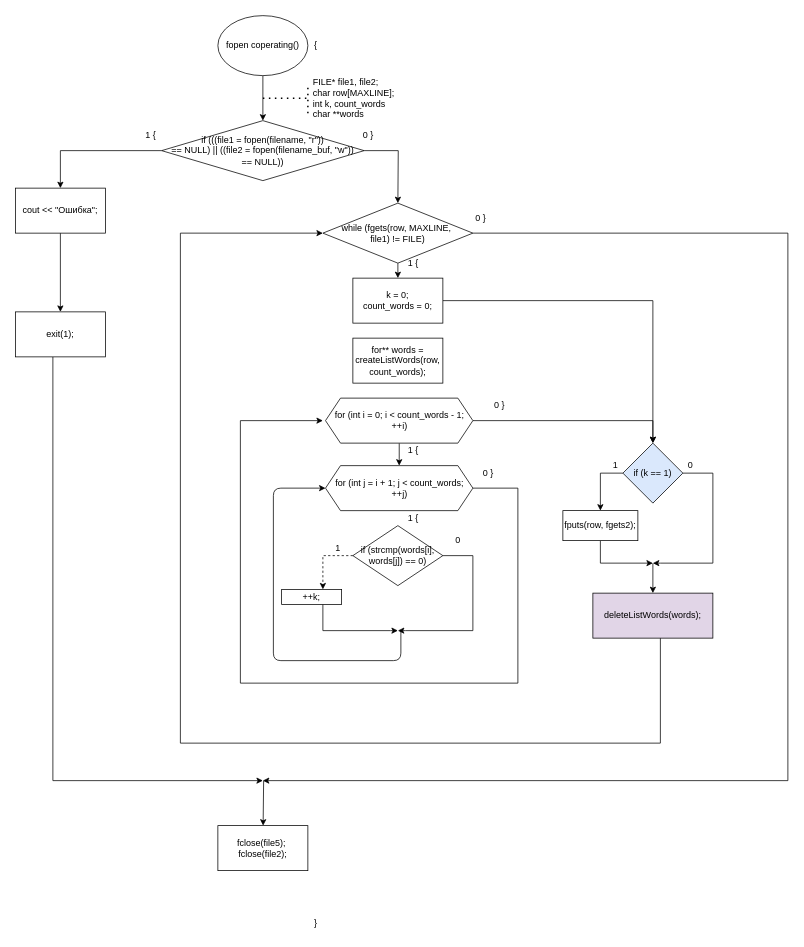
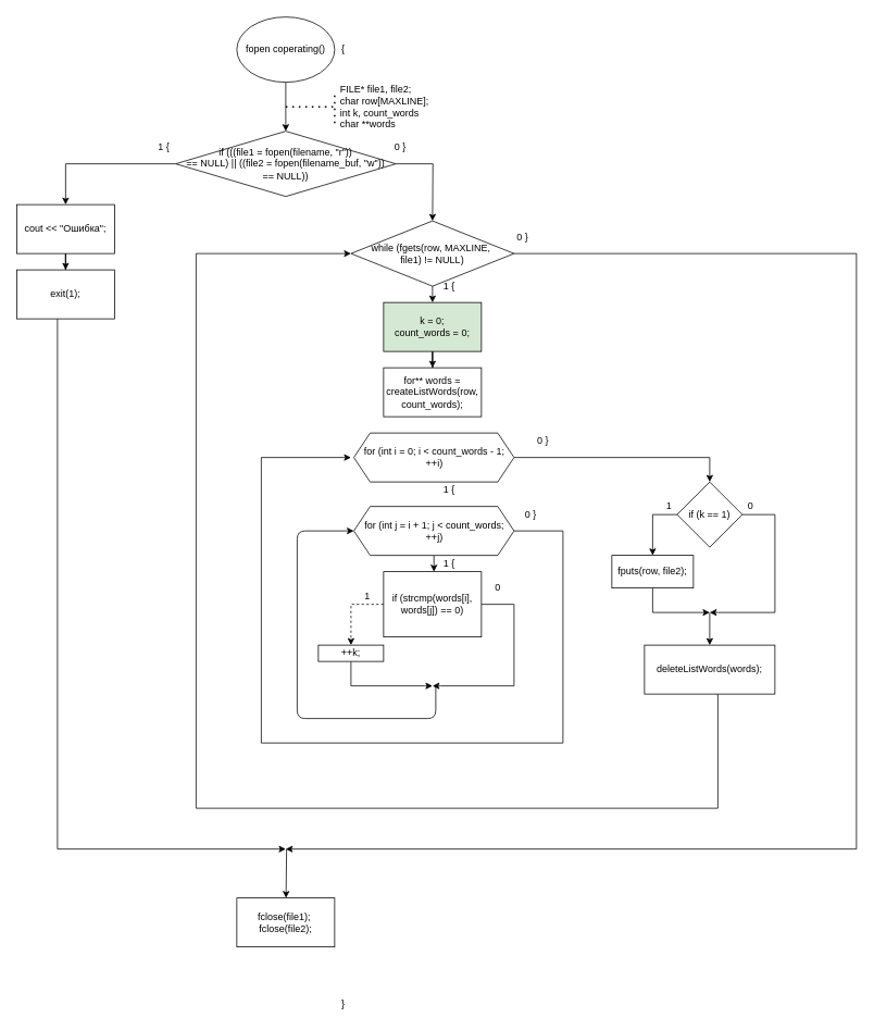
- <mxCell id="22" value="&lt;div&gt;while (fgets(row, MAXLINE,&amp;nbsp;&lt;/div&gt;&lt;div&gt;file1)&amp;nbsp;&lt;span&gt;!= FILE)&lt;/span&gt;&lt;/div&gt;&lt;div&gt;&lt;span&gt;&#09;&lt;/span&gt;&lt;/div&gt;" style="rhombus;whiteSpace=wrap;html=1;" vertex="1" parent="1"><mxGeometry x="430" y="270" width="200" height="80" as="geometry" /></mxCell>
+ <mxCell id="22" value="&lt;div&gt;while (fgets(row, MAXLINE,&amp;nbsp;&lt;/div&gt;&lt;div&gt;file1)&amp;nbsp;&lt;span&gt;!= NULL)&lt;/span&gt;&lt;/div&gt;&lt;div&gt;&lt;span&gt;&#09;&lt;/span&gt;&lt;/div&gt;" style="rhombus;whiteSpace=wrap;html=1;" vertex="1" parent="1"><mxGeometry x="430" y="270" width="200" height="80" as="geometry" /></mxCell>
- <mxCell id="24" value="k = 0;&lt;br&gt;count_words = 0;" style="rounded=0;whiteSpace=wrap;html=1;" vertex="1" parent="1"><mxGeometry x="470" y="370" width="120" height="60" as="geometry" /></mxCell>
+ <mxCell id="24" value="k = 0;&lt;br&gt;count_words = 0;" style="rounded=0;whiteSpace=wrap;html=1;fillColor=#d5e8d4;" vertex="1" parent="1"><mxGeometry x="470" y="370" width="120" height="60" as="geometry" /></mxCell>
- <mxCell id="23" style="edgeStyle=orthogonalEdgeStyle;rounded=0;orthogonalLoop=1;jettySize=auto;html=1;" edge="1" parent="1" source="24" target="48"><mxGeometry relative="1" as="geometry"><mxPoint x="530" y="450" as="targetPoint" /></mxGeometry></mxCell>
+ <mxCell id="23" style="edgeStyle=orthogonalEdgeStyle;rounded=0;orthogonalLoop=1;jettySize=auto;html=1;" edge="1" parent="1" source="24" target="25"><mxGeometry relative="1" as="geometry"><mxPoint x="530" y="450" as="targetPoint" /></mxGeometry></mxCell>
- <mxCell id="15" value="exit(1);" style="rounded=0;whiteSpace=wrap;html=1;" vertex="1" parent="1"><mxGeometry x="20" y="415" width="120" height="60" as="geometry" /></mxCell>
+ <mxCell id="15" value="exit(1);" style="rounded=0;whiteSpace=wrap;html=1;" vertex="1" parent="1"><mxGeometry x="20" y="330" width="120" height="60" as="geometry" /></mxCell>
- <mxCell id="26" style="edgeStyle=orthogonalEdgeStyle;rounded=0;orthogonalLoop=1;jettySize=auto;html=1;entryX=0.5;entryY=0;entryDx=0;entryDy=0;" edge="1" parent="1" source="28" target="31"><mxGeometry relative="1" as="geometry" /></mxCell>
- <mxCell id="48" value="if (k == 1)" style="rhombus;whiteSpace=wrap;html=1;fillColor=#dae8fc;" vertex="1" parent="1"><mxGeometry x="830" y="590" width="80" height="80" as="geometry" /></mxCell>
+ <mxCell id="48" value="if (k == 1)" style="rhombus;whiteSpace=wrap;html=1;" vertex="1" parent="1"><mxGeometry x="830" y="590" width="80" height="80" as="geometry" /></mxCell>
+ <mxCell id="29" style="edgeStyle=orthogonalEdgeStyle;rounded=0;orthogonalLoop=1;jettySize=auto;html=1;" edge="1" parent="1" source="31" target="34"><mxGeometry relative="1" as="geometry"><mxPoint x="531.75" y="720" as="targetPoint" /><Array as="points"><mxPoint x="532" y="700" /></Array></mxGeometry></mxCell>
- <mxCell id="50" value="fputs(row, fgets2);" style="rounded=0;whiteSpace=wrap;html=1;" vertex="1" parent="1"><mxGeometry x="750" y="680" width="100" height="40" as="geometry" /></mxCell>
+ <mxCell id="50" value="fputs(row, file2);" style="rounded=0;whiteSpace=wrap;html=1;" vertex="1" parent="1"><mxGeometry x="750" y="680" width="100" height="40" as="geometry" /></mxCell>
- <mxCell id="34" value="if (strcmp(words[i], words[j]) == 0)" style="rhombus;whiteSpace=wrap;html=1;" vertex="1" parent="1"><mxGeometry x="470" y="700" width="120" height="80" as="geometry" /></mxCell>
+ <mxCell id="34" value="if (strcmp(words[i], words[j]) == 0)" style="whiteSpace=wrap;html=1;rounded=0;" vertex="1" parent="1"><mxGeometry x="470" y="700" width="120" height="80" as="geometry" /></mxCell>
- <mxCell id="36" value="++k;" style="rounded=0;whiteSpace=wrap;html=1;" vertex="1" parent="1"><mxGeometry x="375" y="785" width="80" height="20" as="geometry" /></mxCell>
+ <mxCell id="36" value="++k;" style="rounded=0;whiteSpace=wrap;html=1;" vertex="1" parent="1"><mxGeometry x="390" y="790" width="80" height="20" as="geometry" /></mxCell>
- <mxCell id="55" value="deleteListWords(words);" style="rounded=0;whiteSpace=wrap;html=1;fillColor=#e1d5e7;" vertex="1" parent="1"><mxGeometry x="790" y="790" width="160" height="60" as="geometry" /></mxCell>
+ <mxCell id="55" value="deleteListWords(words);" style="rounded=0;whiteSpace=wrap;html=1;" vertex="1" parent="1"><mxGeometry x="790" y="790" width="160" height="60" as="geometry" /></mxCell>
- <mxCell id="18" value="&lt;div&gt;fclose(file5);&amp;nbsp;&lt;/div&gt;&lt;div&gt;&lt;span&gt;&#09;&lt;/span&gt;fclose(file2);&lt;/div&gt;" style="rounded=0;whiteSpace=wrap;html=1;" vertex="1" parent="1"><mxGeometry x="290" y="1100" width="120" height="60" as="geometry" /></mxCell>
+ <mxCell id="18" value="&lt;div&gt;fclose(file1);&amp;nbsp;&lt;/div&gt;&lt;div&gt;&lt;span&gt;&#09;&lt;/span&gt;fclose(file2);&lt;/div&gt;" style="rounded=0;whiteSpace=wrap;html=1;" vertex="1" parent="1"><mxGeometry x="290" y="1100" width="120" height="60" as="geometry" /></mxCell>
